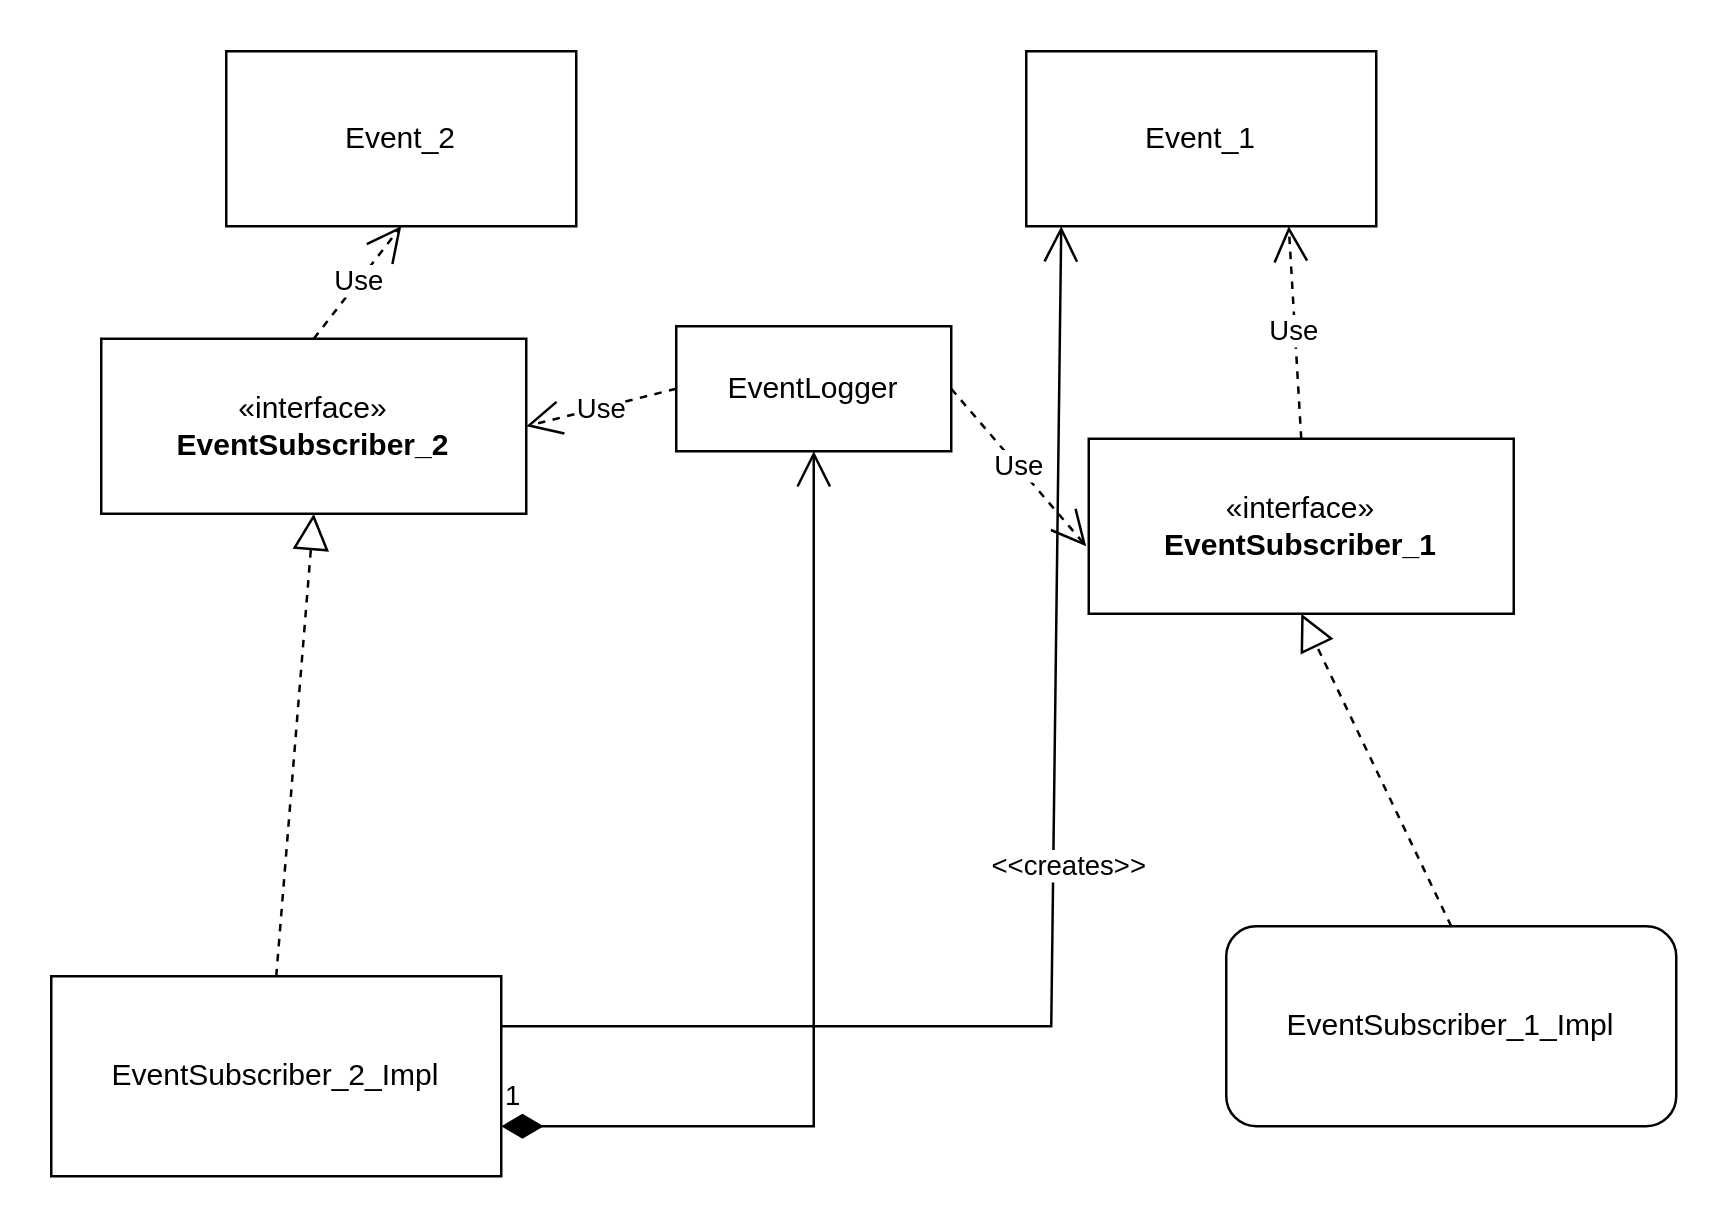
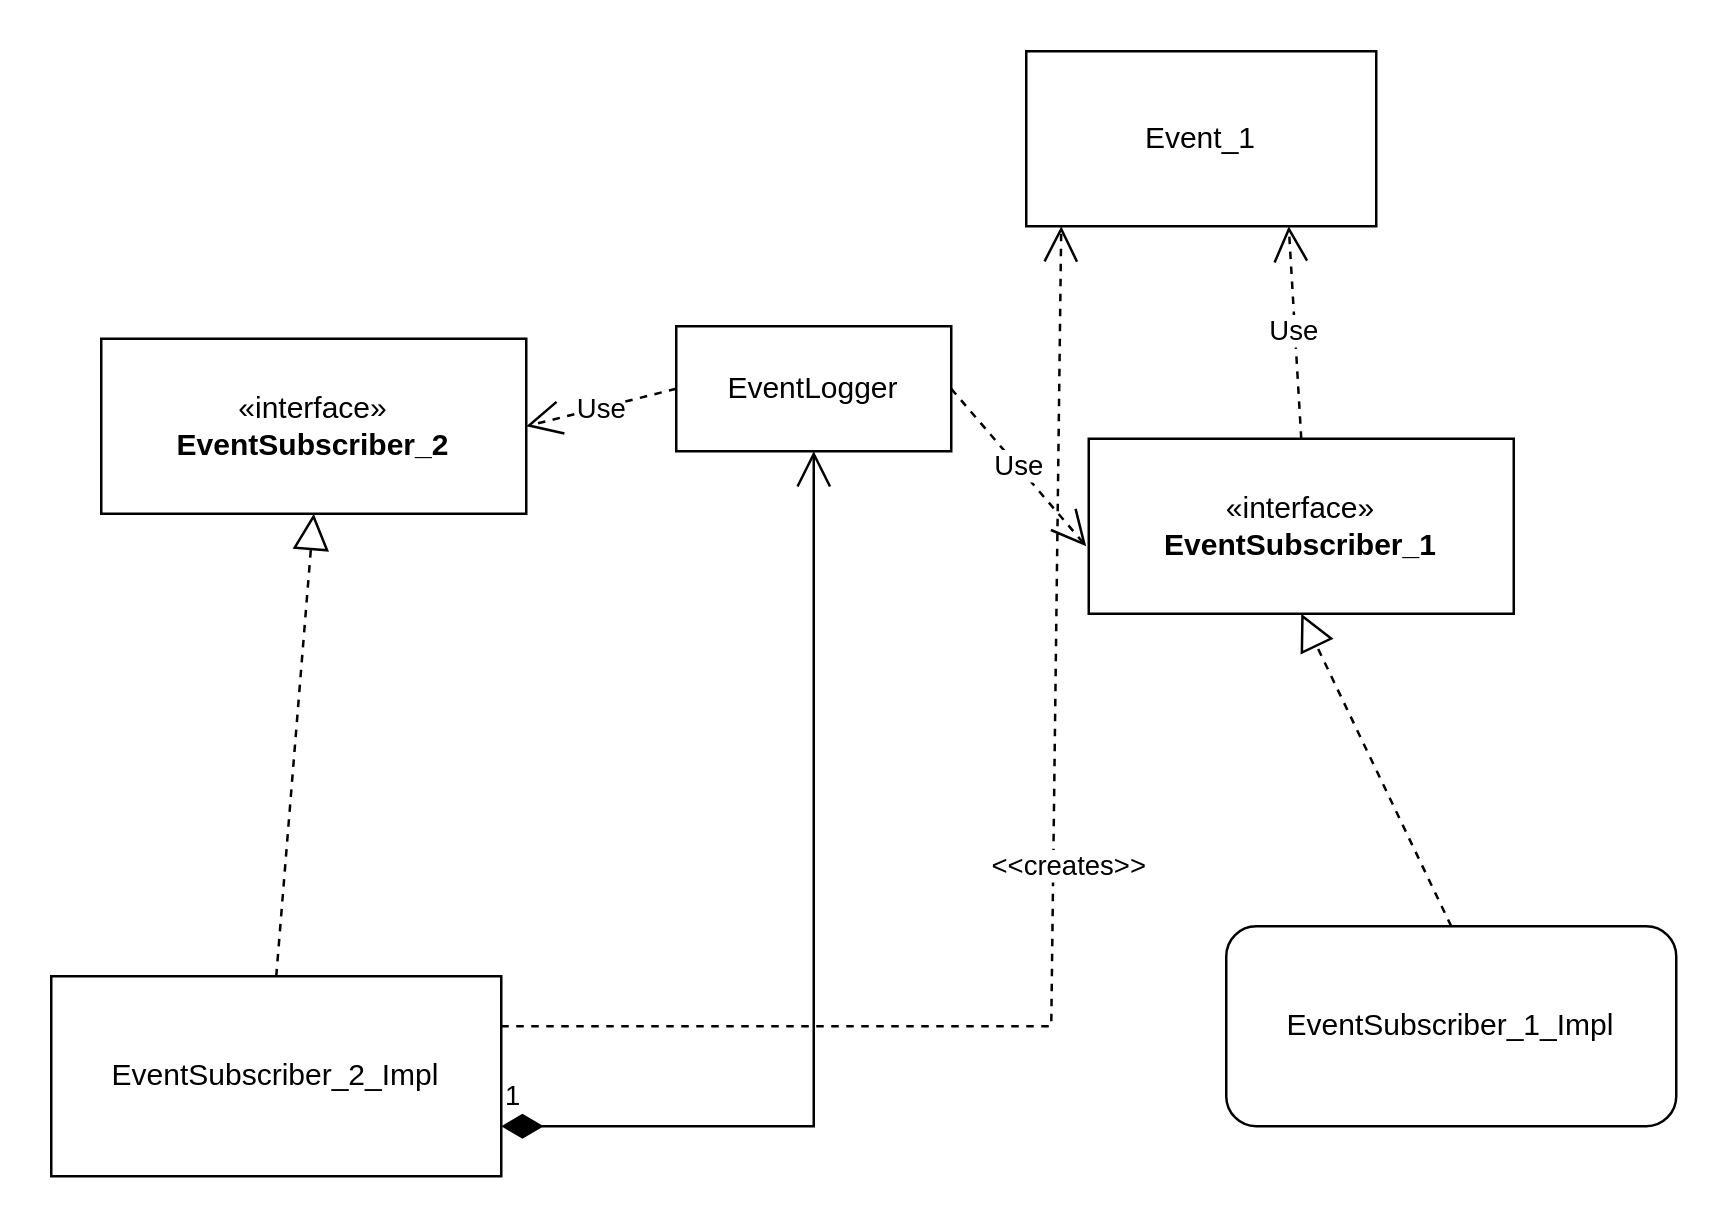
- <mxCell id="12" value="Event_2" style="html=1;whiteSpace=wrap;" vertex="1" parent="1"><mxGeometry x="90" y="20" width="140" height="70" as="geometry" /></mxCell>
- <mxCell id="9" value="Use" style="endArrow=open;endSize=12;dashed=1;html=1;rounded=0;exitX=0.5;exitY=0;exitDx=0;exitDy=0;entryX=0.5;entryY=1;entryDx=0;entryDy=0;" edge="1" parent="1" source="6" target="12"><mxGeometry width="160" relative="1" as="geometry"><mxPoint x="110" y="140" as="sourcePoint" /><mxPoint x="160" y="70" as="targetPoint" /></mxGeometry></mxCell>
- <mxCell id="14" value="&amp;lt;&amp;lt;creates&amp;gt;&amp;gt;" style="endArrow=open;endSize=12;dashed=0;html=1;rounded=0;entryX=0.1;entryY=1;entryDx=0;entryDy=0;exitX=1;exitY=0.25;exitDx=0;exitDy=0;entryPerimeter=0;" edge="1" parent="1" source="7" target="5"><mxGeometry x="0.053" y="-6" width="160" relative="1" as="geometry"><mxPoint x="290" y="520" as="sourcePoint" /><mxPoint x="450" y="520" as="targetPoint" /><Array as="points"><mxPoint x="420" y="410" /></Array><mxPoint as="offset" /></mxGeometry></mxCell>
+ <mxCell id="14" value="&amp;lt;&amp;lt;creates&amp;gt;&amp;gt;" style="endArrow=open;endSize=12;dashed=1;html=1;rounded=0;entryX=0.1;entryY=1;entryDx=0;entryDy=0;exitX=1;exitY=0.25;exitDx=0;exitDy=0;entryPerimeter=0;" edge="1" parent="1" source="7" target="5"><mxGeometry x="0.053" y="-6" width="160" relative="1" as="geometry"><mxPoint x="290" y="520" as="sourcePoint" /><mxPoint x="450" y="520" as="targetPoint" /><Array as="points"><mxPoint x="420" y="410" /></Array><mxPoint as="offset" /></mxGeometry></mxCell>
